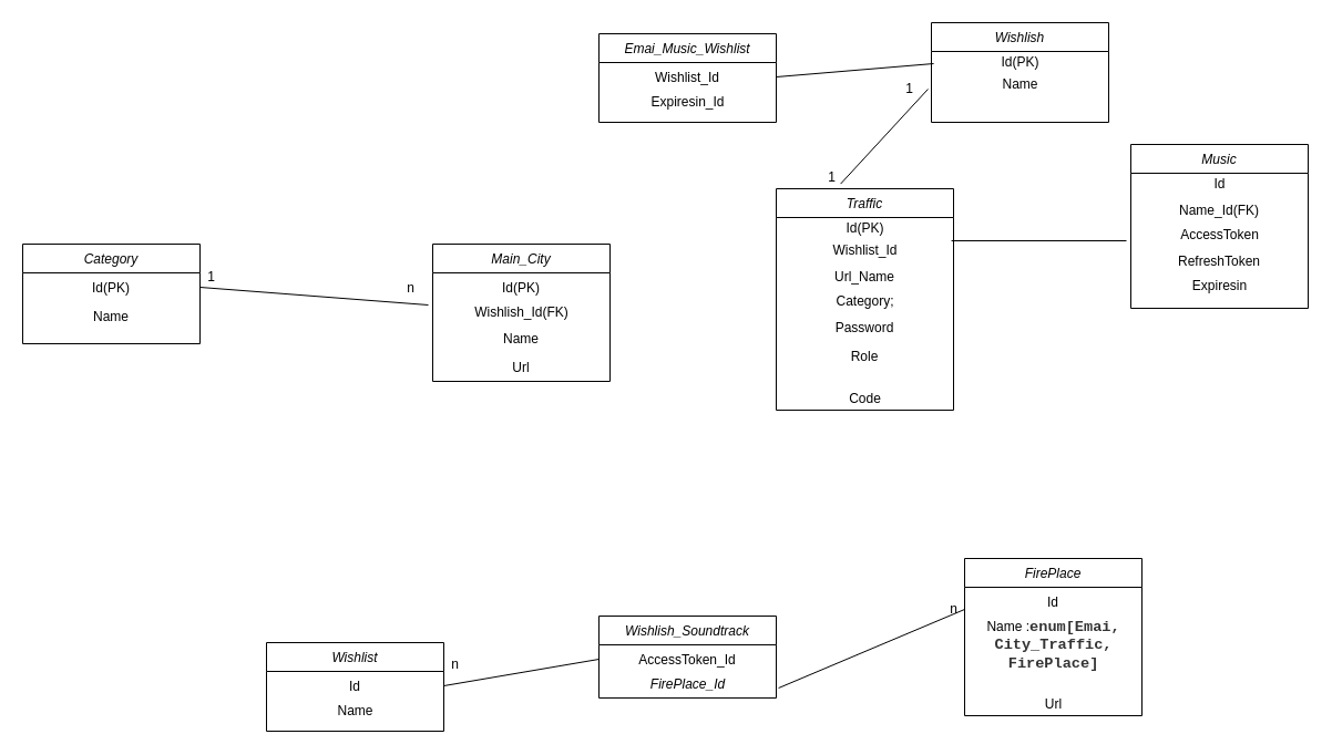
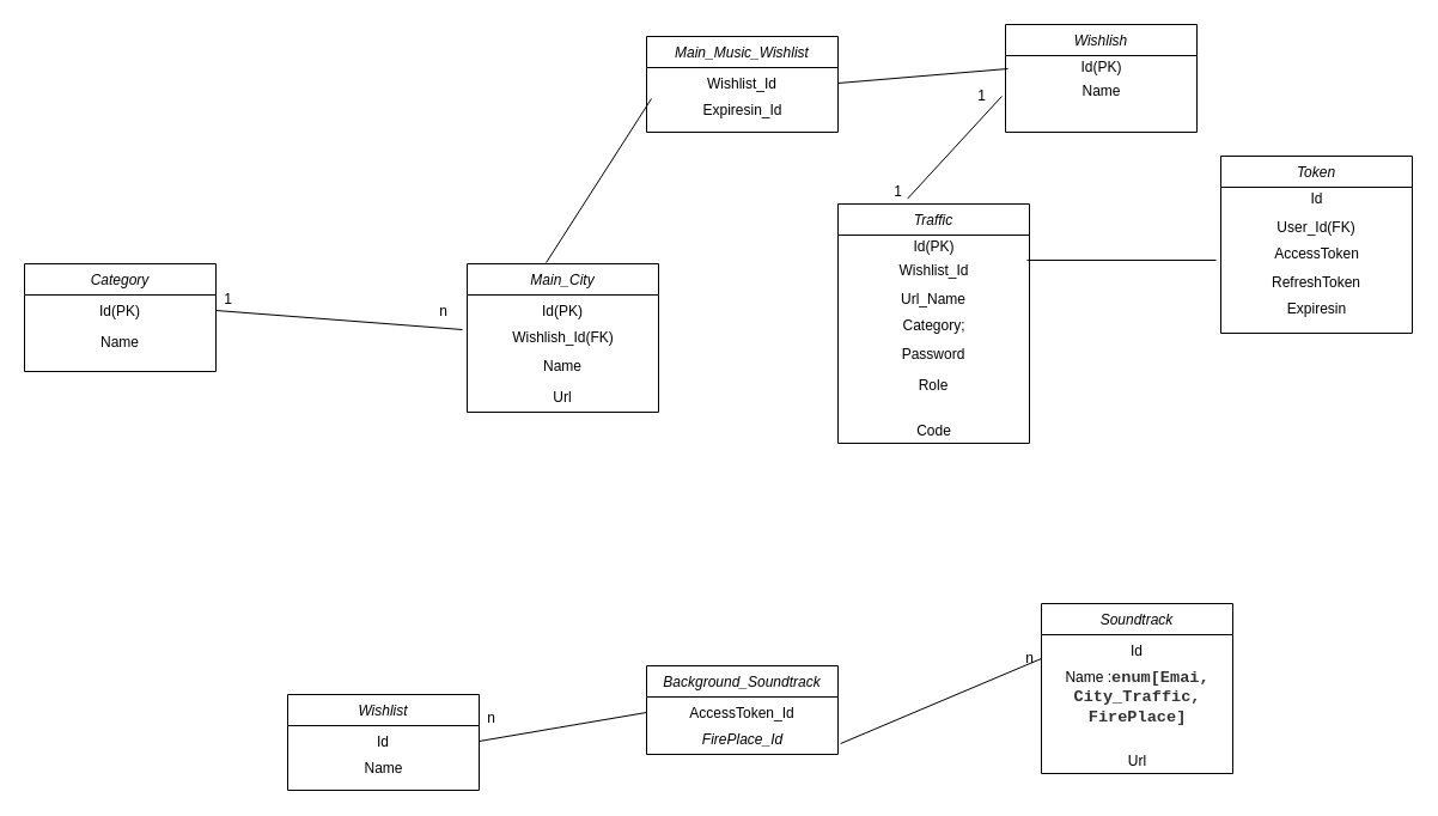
- <mxCell id="38" value="Emai_Music_Wishlist" style="swimlane;fontStyle=2;align=center;verticalAlign=top;childLayout=stackLayout;horizontal=1;startSize=26;horizontalStack=0;resizeParent=1;resizeLast=0;collapsible=1;marginBottom=0;rounded=0;shadow=0;strokeWidth=1;" vertex="1" parent="1"><mxGeometry x="540" y="30" width="160" height="80" as="geometry"><mxRectangle x="230" y="140" width="160" height="26" as="alternateBounds" /></mxGeometry></mxCell>
+ <mxCell id="38" value="Main_Music_Wishlist" style="swimlane;fontStyle=2;align=center;verticalAlign=top;childLayout=stackLayout;horizontal=1;startSize=26;horizontalStack=0;resizeParent=1;resizeLast=0;collapsible=1;marginBottom=0;rounded=0;shadow=0;strokeWidth=1;" vertex="1" parent="1"><mxGeometry x="540" y="30" width="160" height="80" as="geometry"><mxRectangle x="230" y="140" width="160" height="26" as="alternateBounds" /></mxGeometry></mxCell>
- <mxCell id="46" value="Music" style="swimlane;fontStyle=2;align=center;verticalAlign=top;childLayout=stackLayout;horizontal=1;startSize=26;horizontalStack=0;resizeParent=1;resizeLast=0;collapsible=1;marginBottom=0;rounded=0;shadow=0;strokeWidth=1;" vertex="1" parent="1"><mxGeometry x="1020" y="130" width="160" height="148" as="geometry"><mxRectangle x="230" y="140" width="160" height="26" as="alternateBounds" /></mxGeometry></mxCell>
+ <mxCell id="46" value="Token" style="swimlane;fontStyle=2;align=center;verticalAlign=top;childLayout=stackLayout;horizontal=1;startSize=26;horizontalStack=0;resizeParent=1;resizeLast=0;collapsible=1;marginBottom=0;rounded=0;shadow=0;strokeWidth=1;" vertex="1" parent="1"><mxGeometry x="1020" y="130" width="160" height="148" as="geometry"><mxRectangle x="230" y="140" width="160" height="26" as="alternateBounds" /></mxGeometry></mxCell>
+ <mxCell id="41" value="" style="endArrow=none;html=1;rounded=0;entryX=0.025;entryY=0;entryDx=0;entryDy=0;entryPerimeter=0;exitX=0.413;exitY=-0.008;exitDx=0;exitDy=0;exitPerimeter=0;" edge="1" parent="1" source="2" target="40"><mxGeometry width="50" height="50" relative="1" as="geometry"><mxPoint x="450" y="200" as="sourcePoint" /><mxPoint x="500" y="150" as="targetPoint" /></mxGeometry></mxCell>
- <mxCell id="48" value="Name_Id(FK)" style="text;align=center;verticalAlign=top;spacingLeft=4;spacingRight=4;overflow=hidden;rotatable=0;points=[[0,0.5],[1,0.5]];portConstraint=eastwest;rounded=0;shadow=0;html=0;" vertex="1" parent="46"><mxGeometry y="46" width="160" height="26" as="geometry" /></mxCell>
+ <mxCell id="48" value="User_Id(FK)" style="text;align=center;verticalAlign=top;spacingLeft=4;spacingRight=4;overflow=hidden;rotatable=0;points=[[0,0.5],[1,0.5]];portConstraint=eastwest;rounded=0;shadow=0;html=0;" vertex="1" parent="46"><mxGeometry y="46" width="160" height="26" as="geometry" /></mxCell>
- <mxCell id="13" value="FirePlace" style="swimlane;fontStyle=2;align=center;verticalAlign=top;childLayout=stackLayout;horizontal=1;startSize=26;horizontalStack=0;resizeParent=1;resizeLast=0;collapsible=1;marginBottom=0;rounded=0;shadow=0;strokeWidth=1;" vertex="1" parent="1"><mxGeometry x="870" y="504" width="160" height="142" as="geometry"><mxRectangle x="230" y="140" width="160" height="26" as="alternateBounds" /></mxGeometry></mxCell>
+ <mxCell id="13" value="Soundtrack" style="swimlane;fontStyle=2;align=center;verticalAlign=top;childLayout=stackLayout;horizontal=1;startSize=26;horizontalStack=0;resizeParent=1;resizeLast=0;collapsible=1;marginBottom=0;rounded=0;shadow=0;strokeWidth=1;" vertex="1" parent="1"><mxGeometry x="870" y="504" width="160" height="142" as="geometry"><mxRectangle x="230" y="140" width="160" height="26" as="alternateBounds" /></mxGeometry></mxCell>
- <mxCell id="17" value="Wishlish_Soundtrack" style="swimlane;fontStyle=2;align=center;verticalAlign=top;childLayout=stackLayout;horizontal=1;startSize=26;horizontalStack=0;resizeParent=1;resizeLast=0;collapsible=1;marginBottom=0;rounded=0;shadow=0;strokeWidth=1;" vertex="1" parent="1"><mxGeometry x="540" y="556" width="160" height="74" as="geometry"><mxRectangle x="230" y="140" width="160" height="26" as="alternateBounds" /></mxGeometry></mxCell>
+ <mxCell id="17" value="Background_Soundtrack" style="swimlane;fontStyle=2;align=center;verticalAlign=top;childLayout=stackLayout;horizontal=1;startSize=26;horizontalStack=0;resizeParent=1;resizeLast=0;collapsible=1;marginBottom=0;rounded=0;shadow=0;strokeWidth=1;" vertex="1" parent="1"><mxGeometry x="540" y="556" width="160" height="74" as="geometry"><mxRectangle x="230" y="140" width="160" height="26" as="alternateBounds" /></mxGeometry></mxCell>
